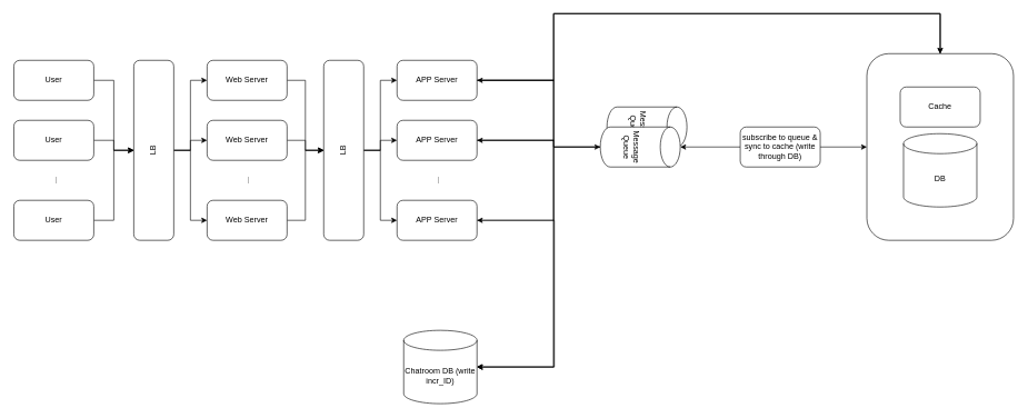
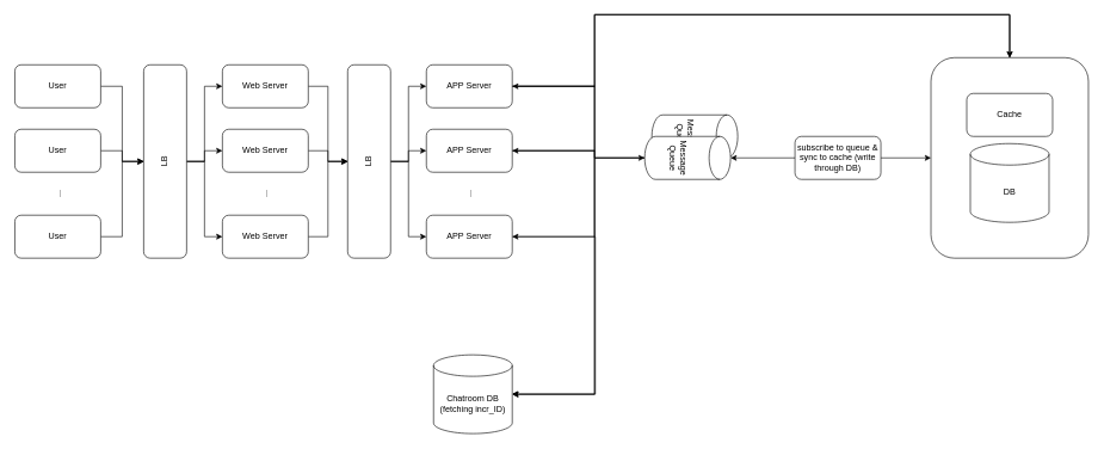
- <mxCell id="39" value="Chatroom DB (write incr_ID)" style="shape=cylinder3;whiteSpace=wrap;html=1;boundedLbl=1;backgroundOutline=1;size=15;" vertex="1" parent="1"><mxGeometry x="605" y="495" width="110" height="110" as="geometry" /></mxCell>
+ <mxCell id="39" value="Chatroom DB (fetching incr_ID)" style="shape=cylinder3;whiteSpace=wrap;html=1;boundedLbl=1;backgroundOutline=1;size=15;" vertex="1" parent="1"><mxGeometry x="605" y="495" width="110" height="110" as="geometry" /></mxCell>
